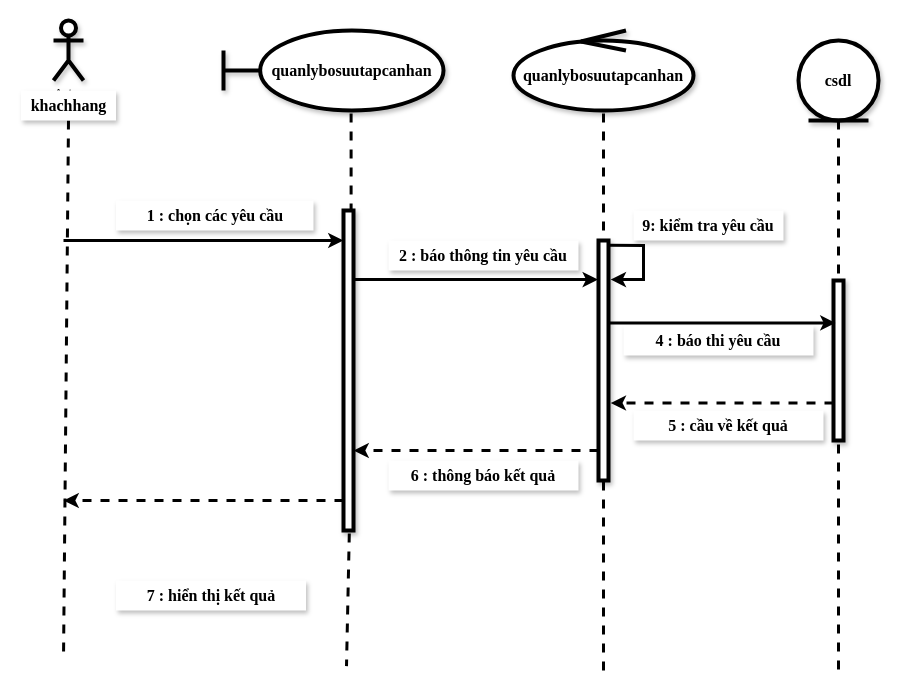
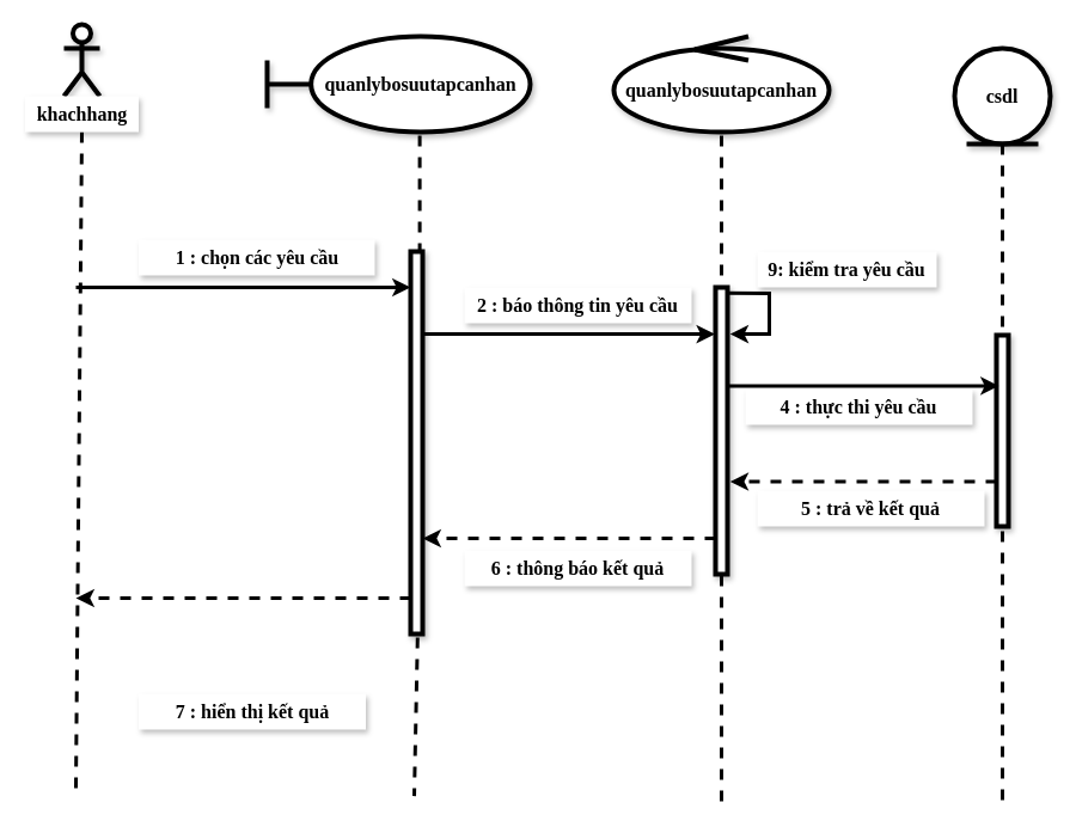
- <mxCell id="5" value="khachhang" style="text;html=1;strokeColor=none;fillColor=default;align=center;verticalAlign=middle;whiteSpace=wrap;rounded=0;shadow=1;fontSize=16;fontFamily=Times New Roman;fontStyle=1" parent="1" vertex="1"><mxGeometry x="20.5" y="90" width="95" height="30" as="geometry" /></mxCell>
+ <mxCell id="5" value="khachhang" style="text;html=1;strokeColor=none;fillColor=default;align=center;verticalAlign=middle;whiteSpace=wrap;rounded=0;shadow=1;fontSize=16;fontFamily=Times New Roman;fontStyle=1" parent="1" vertex="1"><mxGeometry x="20.5" y="80" width="95" height="30" as="geometry" /></mxCell>
- <mxCell id="25" value="4 : báo thi yêu cầu" style="text;html=1;strokeColor=none;fillColor=default;align=center;verticalAlign=middle;whiteSpace=wrap;rounded=0;shadow=1;fontSize=16;fontFamily=Times New Roman;fontStyle=1" parent="1" vertex="1"><mxGeometry x="623" y="325" width="190" height="30" as="geometry" /></mxCell>
+ <mxCell id="25" value="4 : thực thi yêu cầu" style="text;html=1;strokeColor=none;fillColor=default;align=center;verticalAlign=middle;whiteSpace=wrap;rounded=0;shadow=1;fontSize=16;fontFamily=Times New Roman;fontStyle=1" parent="1" vertex="1"><mxGeometry x="623" y="325" width="190" height="30" as="geometry" /></mxCell>
- <mxCell id="26" value="5 : cầu về kết quả" style="text;html=1;strokeColor=none;fillColor=default;align=center;verticalAlign=middle;whiteSpace=wrap;rounded=0;shadow=1;fontSize=16;fontFamily=Times New Roman;fontStyle=1" parent="1" vertex="1"><mxGeometry x="633" y="410" width="190" height="30" as="geometry" /></mxCell>
+ <mxCell id="26" value="5 : trả về kết quả" style="text;html=1;strokeColor=none;fillColor=default;align=center;verticalAlign=middle;whiteSpace=wrap;rounded=0;shadow=1;fontSize=16;fontFamily=Times New Roman;fontStyle=1" parent="1" vertex="1"><mxGeometry x="633" y="410" width="190" height="30" as="geometry" /></mxCell>
